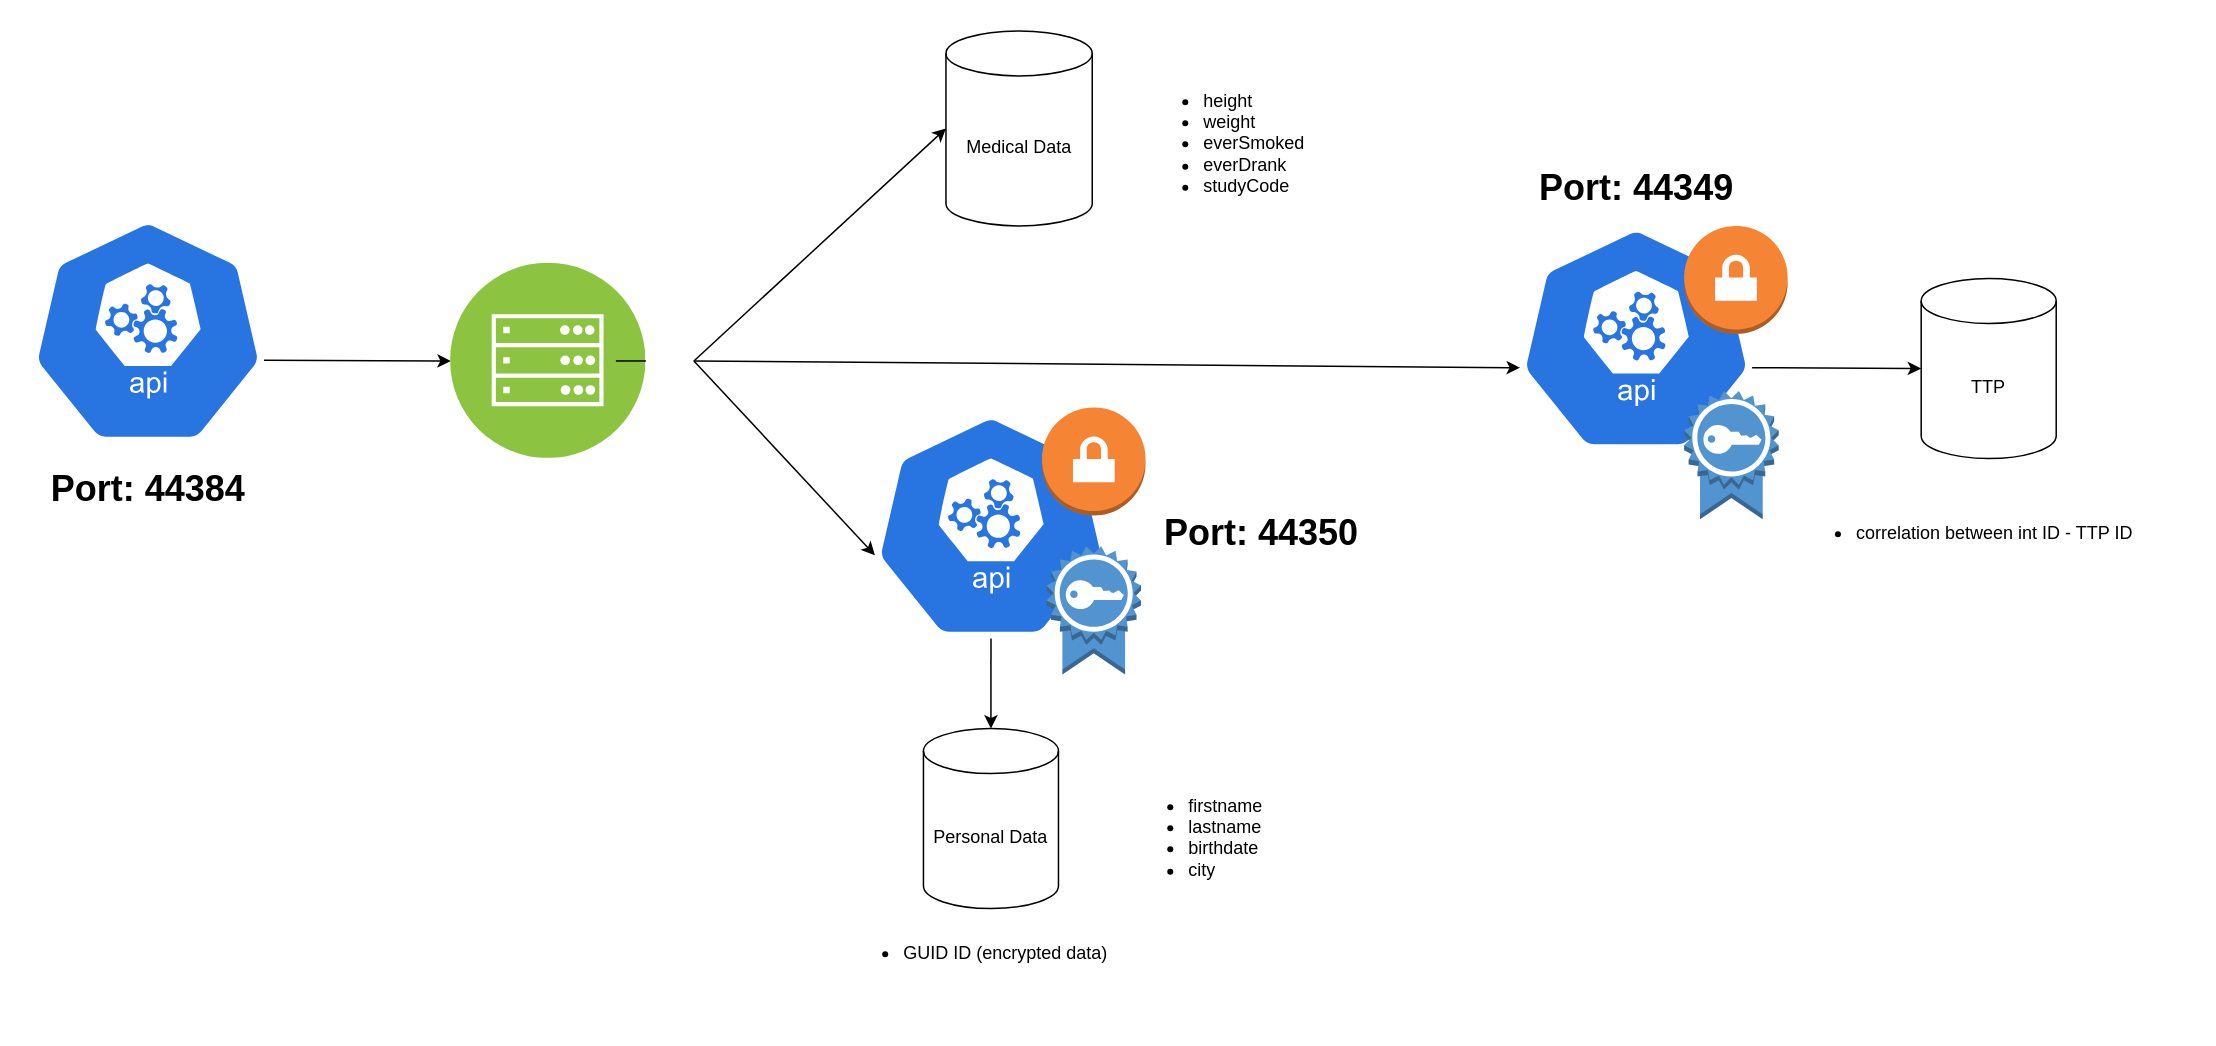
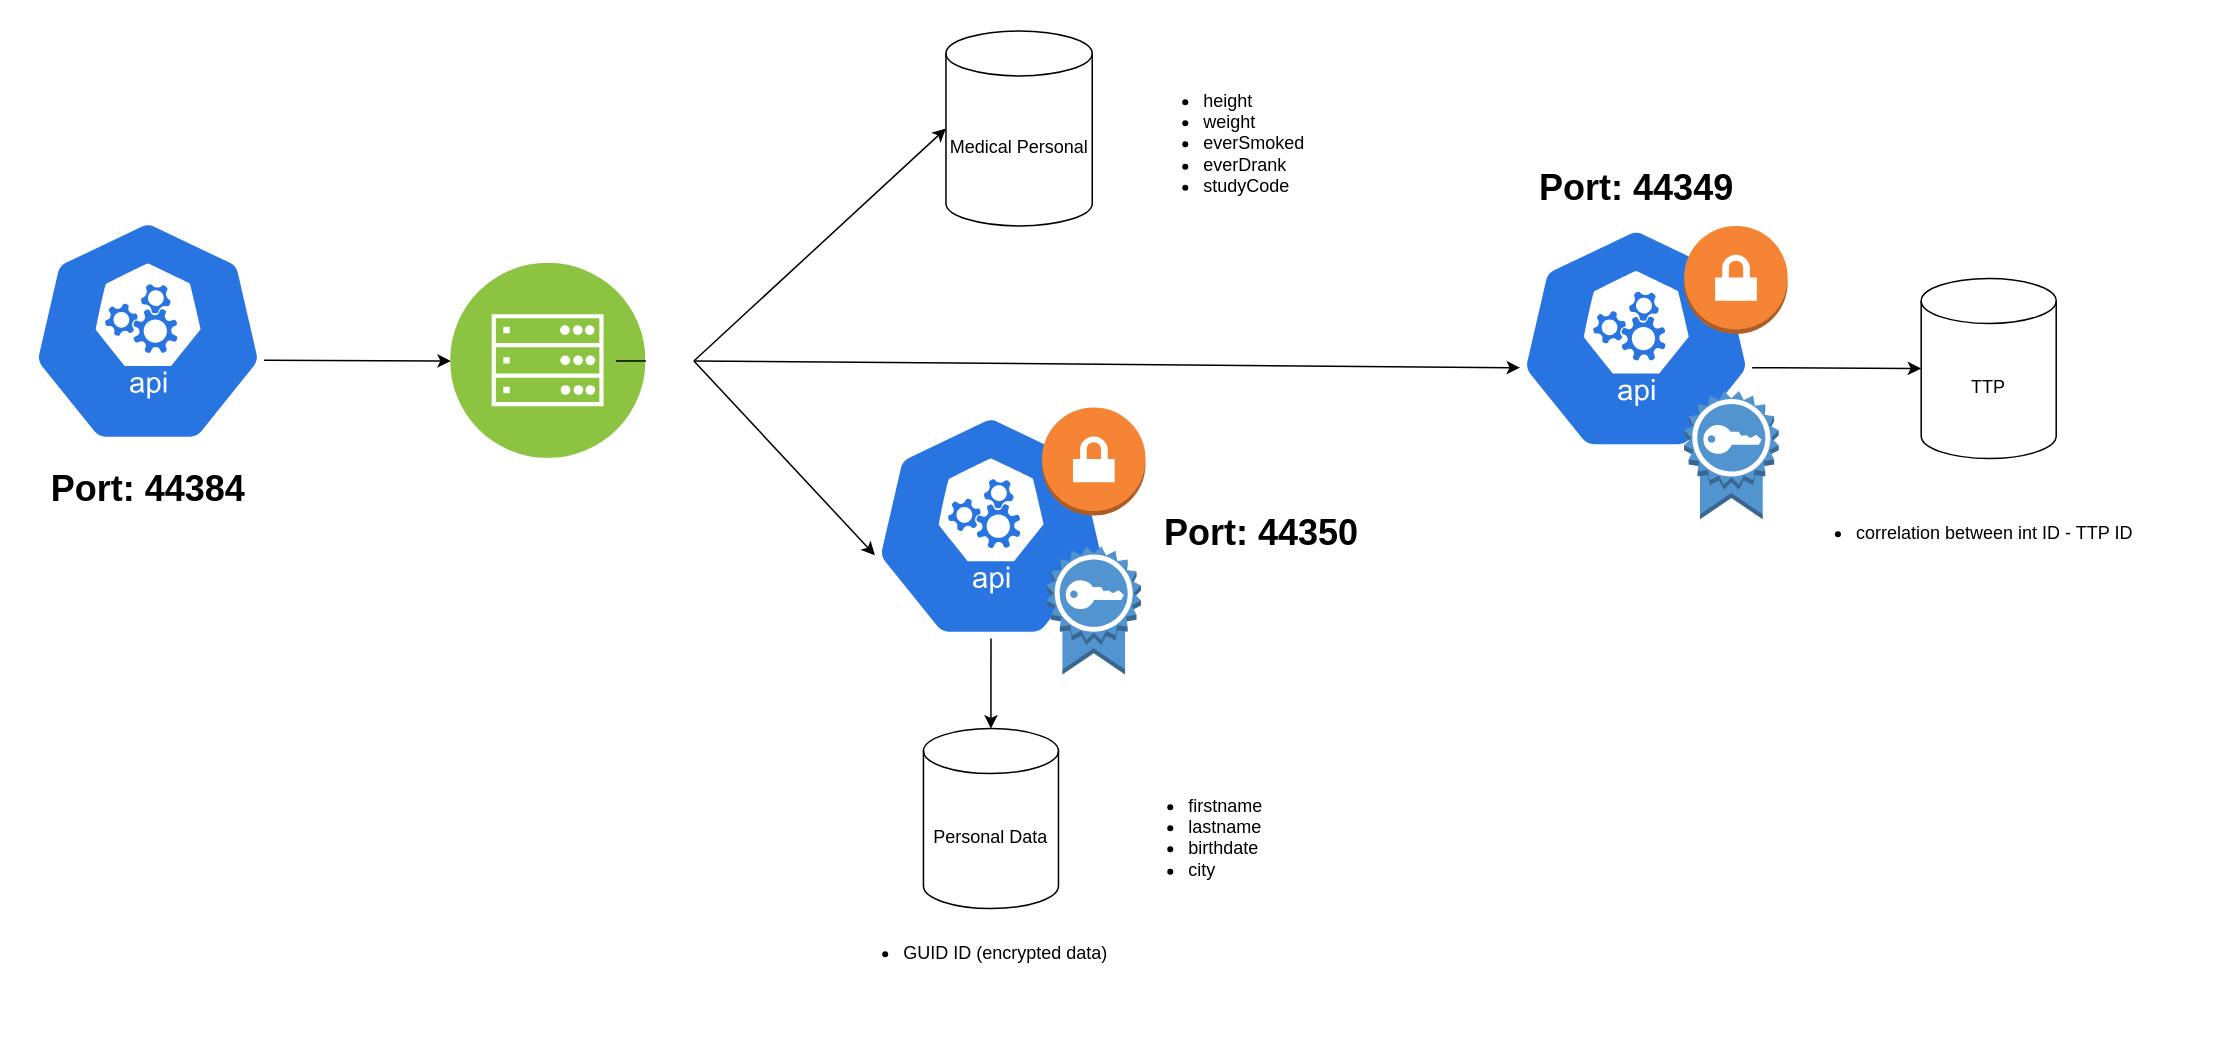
- <mxCell id="4" value="Medical Data" style="shape=cylinder3;whiteSpace=wrap;html=1;boundedLbl=1;backgroundOutline=1;size=15;" parent="1" vertex="1"><mxGeometry x="630" y="20" width="97.5" height="130" as="geometry" /></mxCell>
+ <mxCell id="4" value="Medical Personal" style="shape=cylinder3;whiteSpace=wrap;html=1;boundedLbl=1;backgroundOutline=1;size=15;" parent="1" vertex="1"><mxGeometry x="630" y="20" width="97.5" height="130" as="geometry" /></mxCell>
